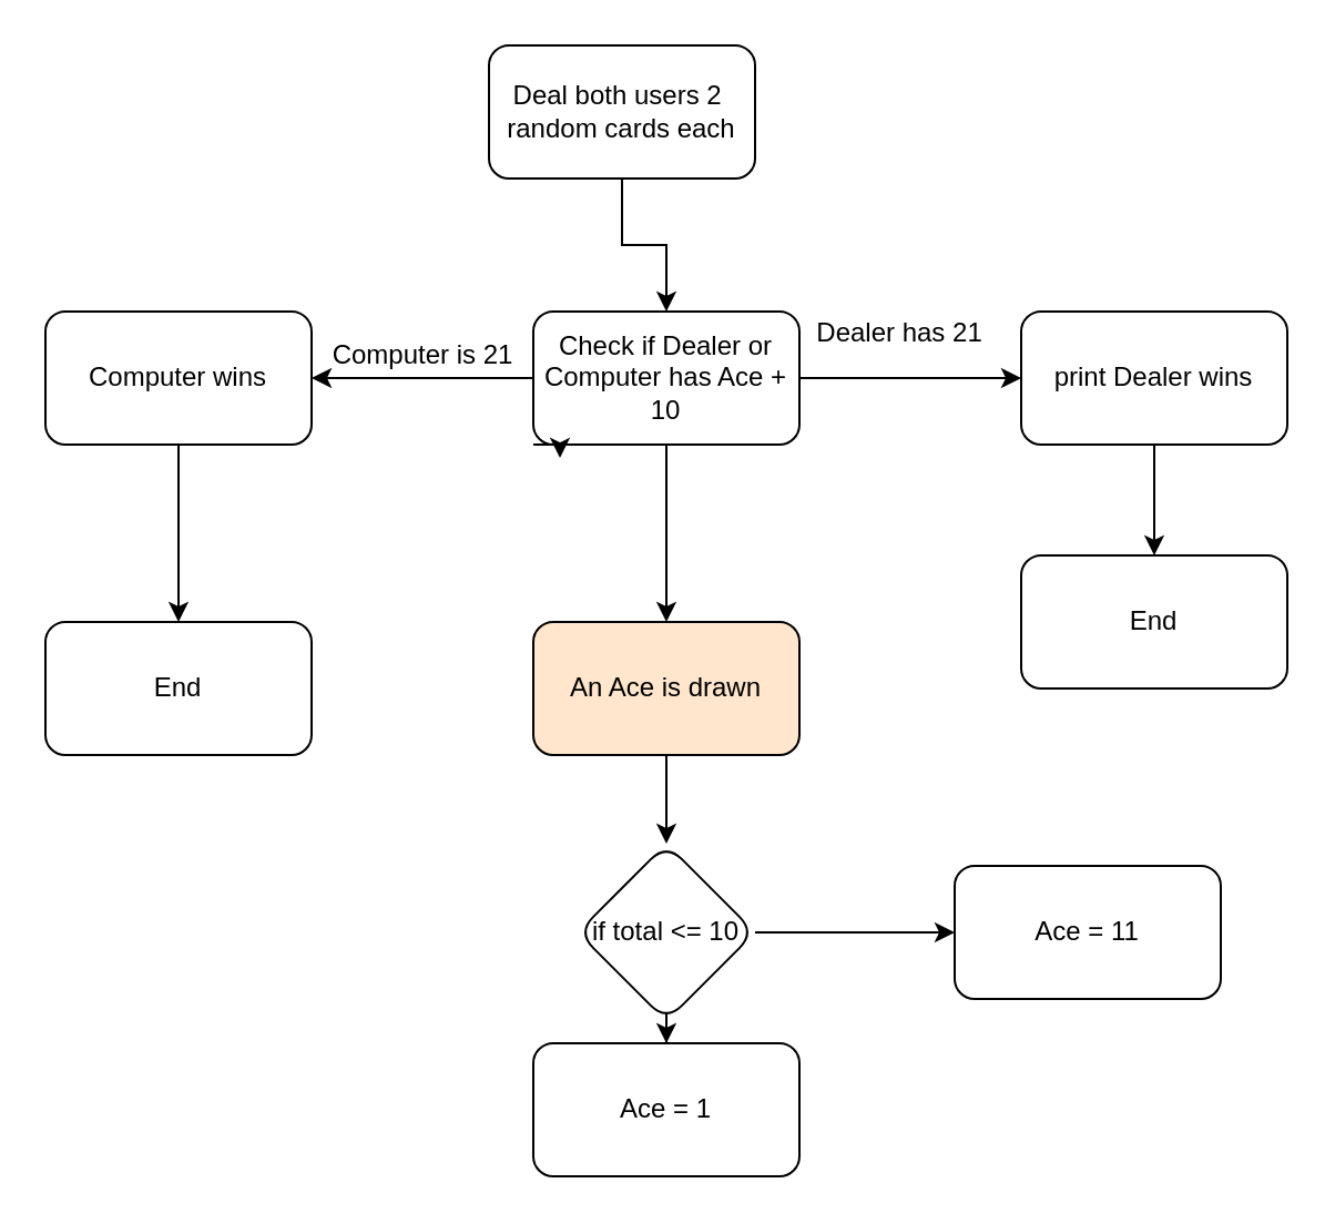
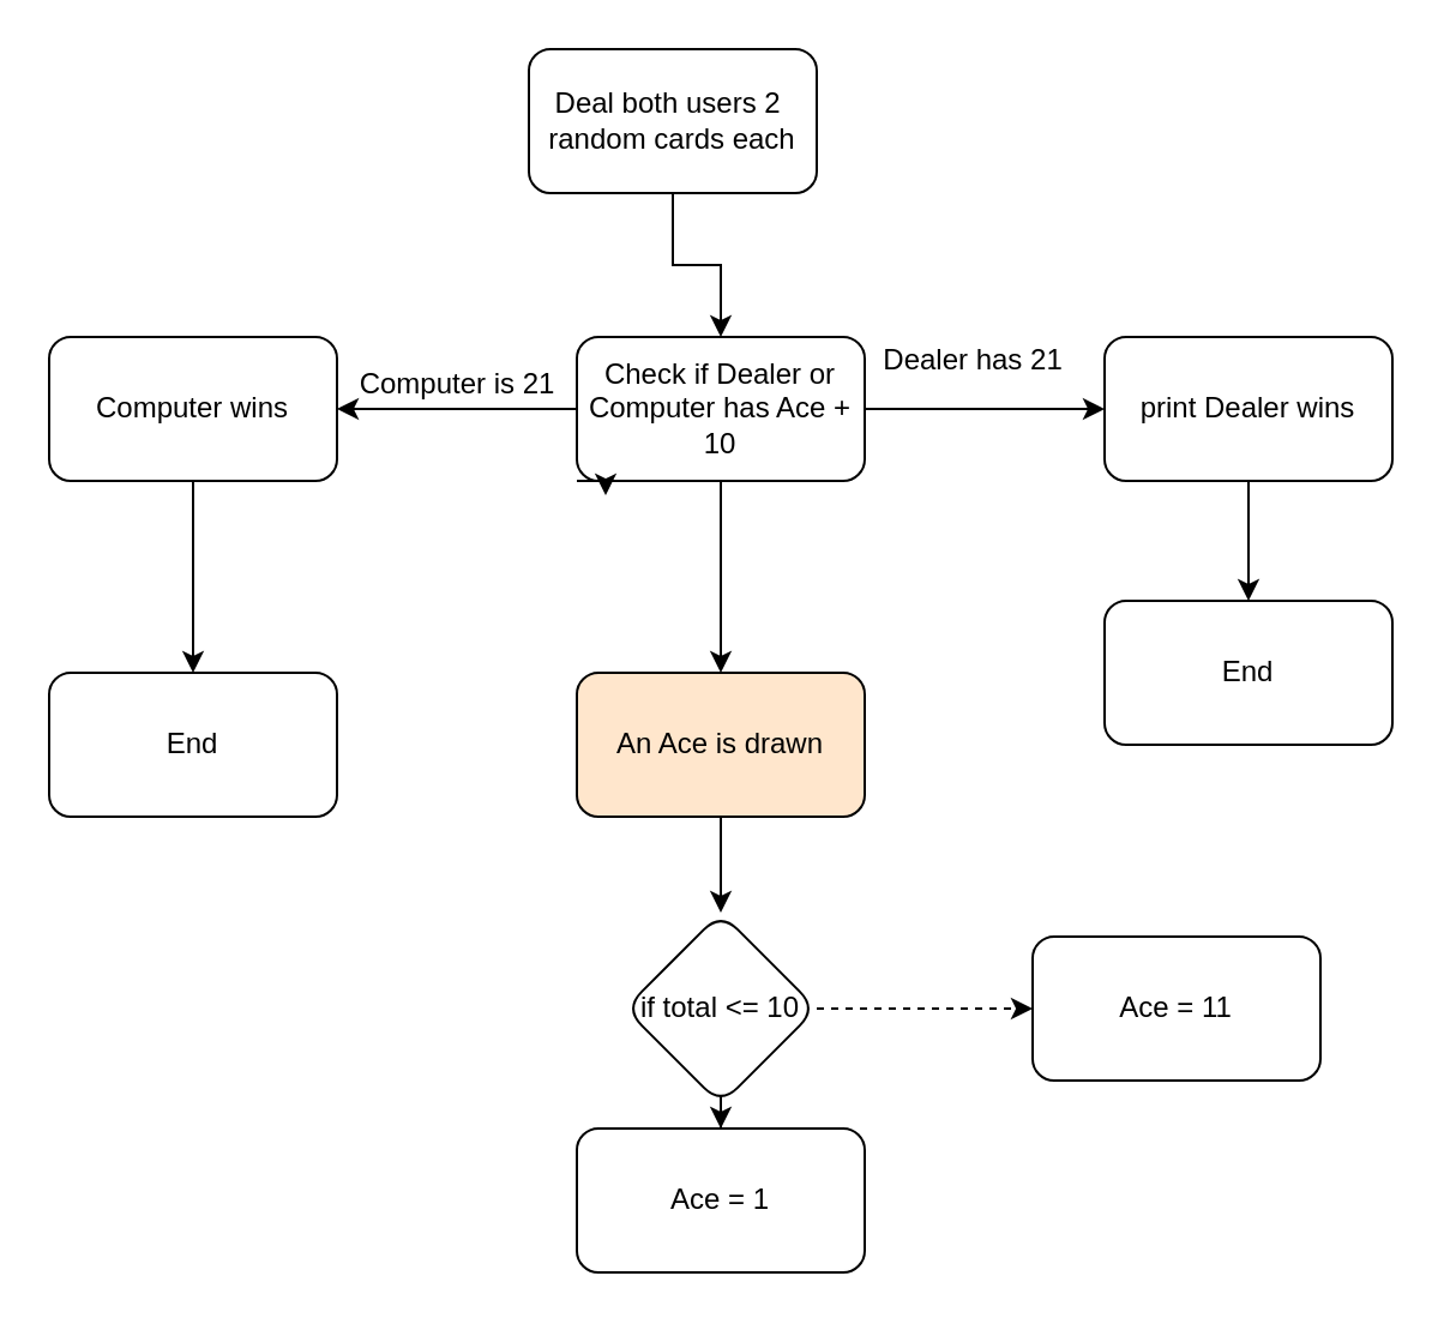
- <mxCell id="20" value="" style="edgeStyle=orthogonalEdgeStyle;rounded=0;orthogonalLoop=1;jettySize=auto;html=1;" edge="1" parent="1" source="22" target="19"><mxGeometry relative="1" as="geometry" /></mxCell>
+ <mxCell id="20" value="" style="edgeStyle=orthogonalEdgeStyle;rounded=0;orthogonalLoop=1;jettySize=auto;html=1;dashed=1;" edge="1" parent="1" source="22" target="19"><mxGeometry relative="1" as="geometry" /></mxCell>
